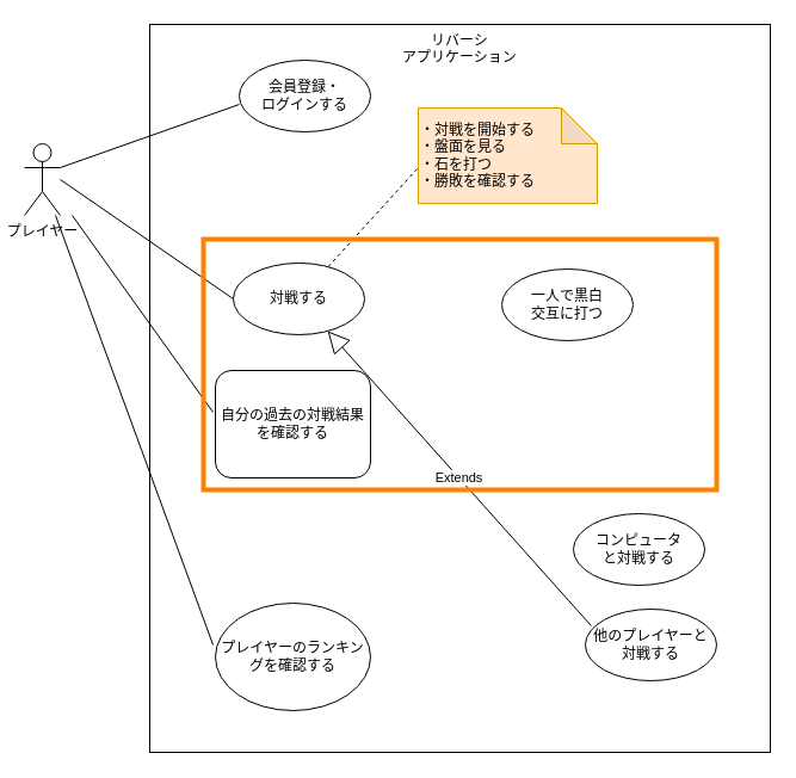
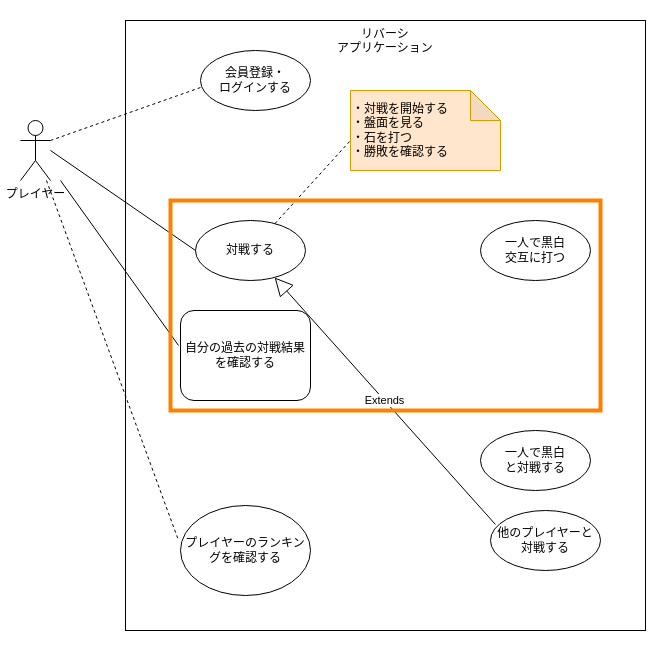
- <mxCell id="11" value="" style="endArrow=none;html=1;entryX=0;entryY=0.617;entryDx=0;entryDy=0;exitX=1;exitY=0.333;exitDx=0;exitDy=0;exitPerimeter=0;entryPerimeter=0;" parent="1" source="3" target="10" edge="1"><mxGeometry relative="1" as="geometry"><mxPoint x="50" y="50" as="sourcePoint" /><mxPoint x="200" y="80" as="targetPoint" /></mxGeometry></mxCell>
+ <mxCell id="11" value="" style="endArrow=none;html=1;entryX=0;entryY=0.617;entryDx=0;entryDy=0;exitX=1;exitY=0.333;exitDx=0;exitDy=0;exitPerimeter=0;entryPerimeter=0;dashed=1;" parent="1" source="3" target="10" edge="1"><mxGeometry relative="1" as="geometry"><mxPoint x="50" y="50" as="sourcePoint" /><mxPoint x="200" y="80" as="targetPoint" /></mxGeometry></mxCell>
- <mxCell id="18" value="一人で黒白&lt;div&gt;交互に打つ&lt;/div&gt;" style="ellipse;whiteSpace=wrap;html=1;" parent="1" vertex="1"><mxGeometry x="420" y="225" width="110" height="60" as="geometry" /></mxCell>
+ <mxCell id="18" value="一人で黒白&lt;div&gt;交互に打つ&lt;/div&gt;" style="ellipse;whiteSpace=wrap;html=1;" parent="1" vertex="1"><mxGeometry x="480" y="220" width="110" height="60" as="geometry" /></mxCell>
- <mxCell id="16" value="" style="endArrow=none;html=1;entryX=-0.015;entryY=0.389;entryDx=0;entryDy=0;entryPerimeter=0;" parent="1" source="3" target="15" edge="1"><mxGeometry relative="1" as="geometry"><mxPoint x="50" y="275" as="sourcePoint" /><mxPoint x="200" y="375" as="targetPoint" /></mxGeometry></mxCell>
+ <mxCell id="16" value="" style="endArrow=none;html=1;entryX=-0.015;entryY=0.389;entryDx=0;entryDy=0;entryPerimeter=0;dashed=1;" parent="1" source="3" target="15" edge="1"><mxGeometry relative="1" as="geometry"><mxPoint x="50" y="275" as="sourcePoint" /><mxPoint x="200" y="375" as="targetPoint" /></mxGeometry></mxCell>
- <mxCell id="19" value="コンピュータ&lt;div&gt;と対戦する&lt;/div&gt;" style="ellipse;whiteSpace=wrap;html=1;" parent="1" vertex="1"><mxGeometry x="480" y="430" width="110" height="60" as="geometry" /></mxCell>
+ <mxCell id="19" value="一人で黒白&lt;div&gt;と対戦する&lt;/div&gt;" style="ellipse;whiteSpace=wrap;html=1;" parent="1" vertex="1"><mxGeometry x="480" y="430" width="110" height="60" as="geometry" /></mxCell>
